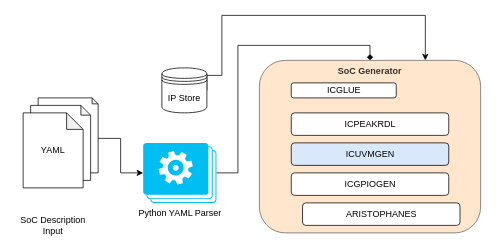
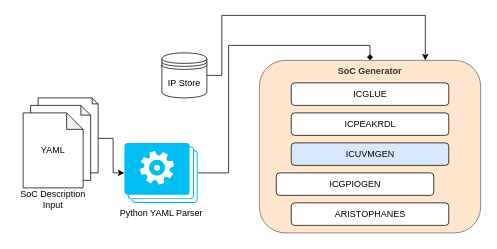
- <mxCell id="16" value="IP Store" style="shape=datastore;whiteSpace=wrap;html=1;" vertex="1" parent="1"><mxGeometry x="215" y="90" width="60" height="60" as="geometry" /></mxCell>
+ <mxCell id="16" value="IP Store" style="shape=datastore;whiteSpace=wrap;html=1;" vertex="1" parent="1"><mxGeometry x="215" y="70" width="60" height="60" as="geometry" /></mxCell>
- <mxCell id="10" value="ICGLUE" style="rounded=1;whiteSpace=wrap;html=1;" vertex="1" parent="1"><mxGeometry x="387.5" y="110" width="140" height="20" as="geometry" /></mxCell>
+ <mxCell id="10" value="ICGLUE" style="rounded=1;whiteSpace=wrap;html=1;" vertex="1" parent="1"><mxGeometry x="387.5" y="110" width="210" height="30" as="geometry" /></mxCell>
- <mxCell id="8" value="Python YAML Parser" style="verticalLabelPosition=bottom;html=1;verticalAlign=top;align=center;strokeColor=none;fillColor=#00BEF2;shape=mxgraph.azure.worker_roles;" vertex="1" parent="1"><mxGeometry x="190" y="190" width="97.78" height="80" as="geometry" /></mxCell>
+ <mxCell id="8" value="Python YAML Parser" style="verticalLabelPosition=bottom;html=1;verticalAlign=top;align=center;strokeColor=none;fillColor=#00BEF2;shape=mxgraph.azure.worker_roles;" vertex="1" parent="1"><mxGeometry x="165" y="190" width="97.78" height="80" as="geometry" /></mxCell>
- <mxCell id="13" value="ICGPIOGEN" style="rounded=1;whiteSpace=wrap;html=1;" vertex="1" parent="1"><mxGeometry x="387.5" y="230" width="210" height="30" as="geometry" /></mxCell>
+ <mxCell id="13" value="ICGPIOGEN" style="rounded=1;whiteSpace=wrap;html=1;" vertex="1" parent="1"><mxGeometry x="367.5" y="230" width="210" height="30" as="geometry" /></mxCell>
- <mxCell id="14" value="ARISTOPHANES" style="rounded=1;whiteSpace=wrap;html=1;" vertex="1" parent="1"><mxGeometry x="402.5" y="270" width="210" height="30" as="geometry" /></mxCell>
+ <mxCell id="14" value="ARISTOPHANES" style="rounded=1;whiteSpace=wrap;html=1;" vertex="1" parent="1"><mxGeometry x="387.5" y="270" width="210" height="30" as="geometry" /></mxCell>
- <mxCell id="6" value="SoC Description Input" style="text;html=1;align=center;verticalAlign=middle;whiteSpace=wrap;rounded=0;" vertex="1" parent="1"><mxGeometry x="20" y="285" width="100" height="30" as="geometry" /></mxCell>
+ <mxCell id="6" value="SoC Description Input" style="text;html=1;align=center;verticalAlign=middle;whiteSpace=wrap;rounded=0;" vertex="1" parent="1"><mxGeometry x="20" y="250" width="100" height="30" as="geometry" /></mxCell>
